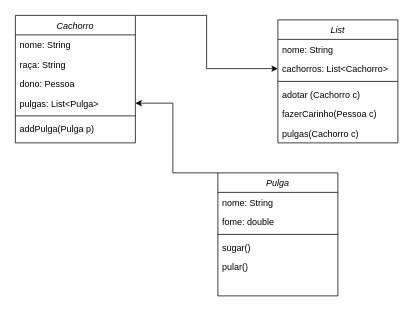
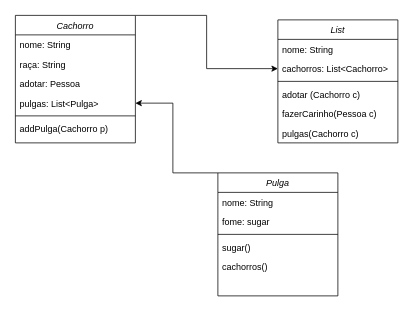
- <mxCell id="6" value="dono: Pessoa" style="text;align=left;verticalAlign=top;spacingLeft=4;spacingRight=4;overflow=hidden;rotatable=0;points=[[0,0.5],[1,0.5]];portConstraint=eastwest;rounded=0;shadow=0;html=0;" parent="3" vertex="1"><mxGeometry y="78" width="160" height="26" as="geometry" /></mxCell>
+ <mxCell id="6" value="adotar: Pessoa" style="text;align=left;verticalAlign=top;spacingLeft=4;spacingRight=4;overflow=hidden;rotatable=0;points=[[0,0.5],[1,0.5]];portConstraint=eastwest;rounded=0;shadow=0;html=0;" parent="3" vertex="1"><mxGeometry y="78" width="160" height="26" as="geometry" /></mxCell>
- <mxCell id="9" value="addPulga(Pulga p)&#10;" style="text;align=left;verticalAlign=top;spacingLeft=4;spacingRight=4;overflow=hidden;rotatable=0;points=[[0,0.5],[1,0.5]];portConstraint=eastwest;" parent="3" vertex="1"><mxGeometry y="138" width="160" height="26" as="geometry" /></mxCell>
+ <mxCell id="9" value="addPulga(Cachorro p)&#10;" style="text;align=left;verticalAlign=top;spacingLeft=4;spacingRight=4;overflow=hidden;rotatable=0;points=[[0,0.5],[1,0.5]];portConstraint=eastwest;" parent="3" vertex="1"><mxGeometry y="138" width="160" height="26" as="geometry" /></mxCell>
- <mxCell id="19" value="fome: double" style="text;align=left;verticalAlign=top;spacingLeft=4;spacingRight=4;overflow=hidden;rotatable=0;points=[[0,0.5],[1,0.5]];portConstraint=eastwest;rounded=0;shadow=0;html=0;" parent="17" vertex="1"><mxGeometry y="52" width="160" height="26" as="geometry" /></mxCell>
+ <mxCell id="19" value="fome: sugar" style="text;align=left;verticalAlign=top;spacingLeft=4;spacingRight=4;overflow=hidden;rotatable=0;points=[[0,0.5],[1,0.5]];portConstraint=eastwest;rounded=0;shadow=0;html=0;" parent="17" vertex="1"><mxGeometry y="52" width="160" height="26" as="geometry" /></mxCell>
- <mxCell id="22" value="pular()" style="text;align=left;verticalAlign=top;spacingLeft=4;spacingRight=4;overflow=hidden;rotatable=0;points=[[0,0.5],[1,0.5]];portConstraint=eastwest;" vertex="1" parent="17"><mxGeometry y="112" width="160" height="26" as="geometry" /></mxCell>
+ <mxCell id="22" value="cachorros()" style="text;align=left;verticalAlign=top;spacingLeft=4;spacingRight=4;overflow=hidden;rotatable=0;points=[[0,0.5],[1,0.5]];portConstraint=eastwest;" vertex="1" parent="17"><mxGeometry y="112" width="160" height="26" as="geometry" /></mxCell>
